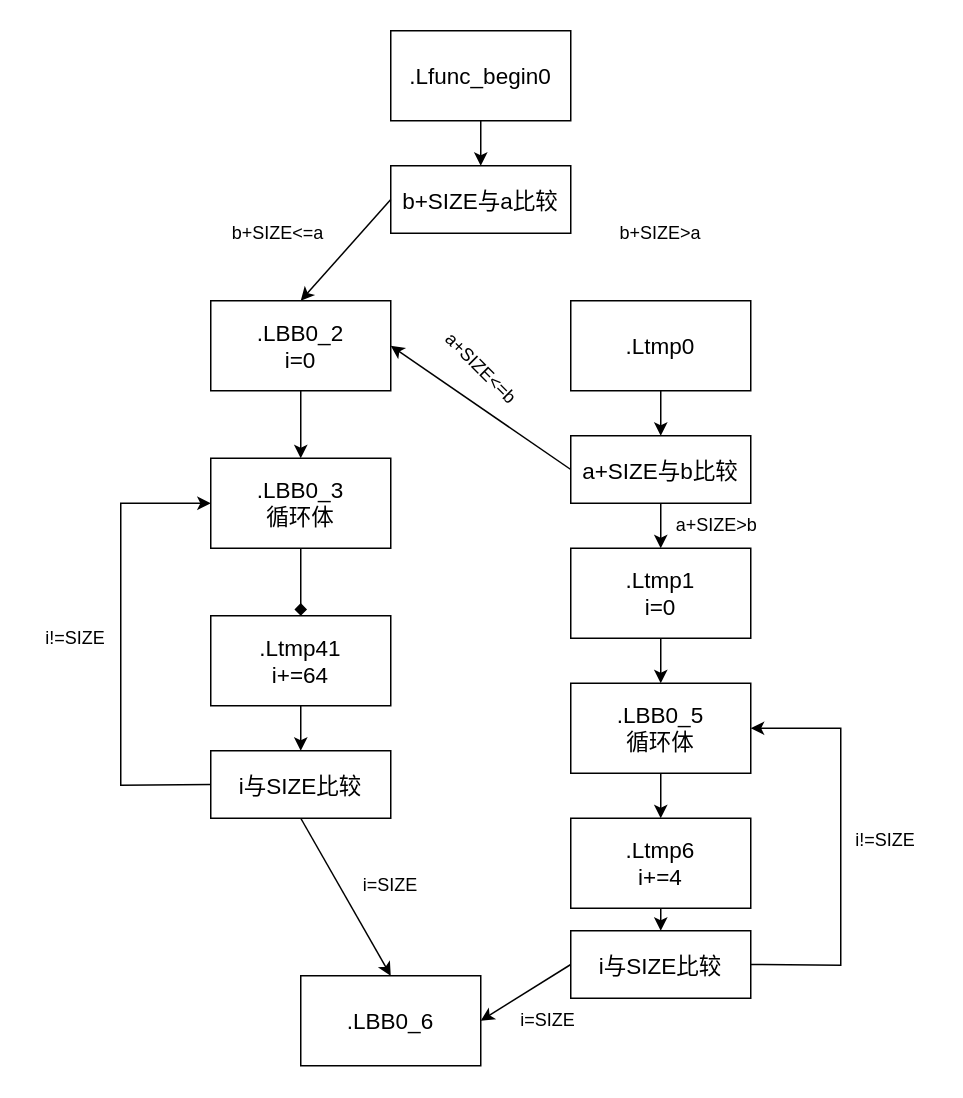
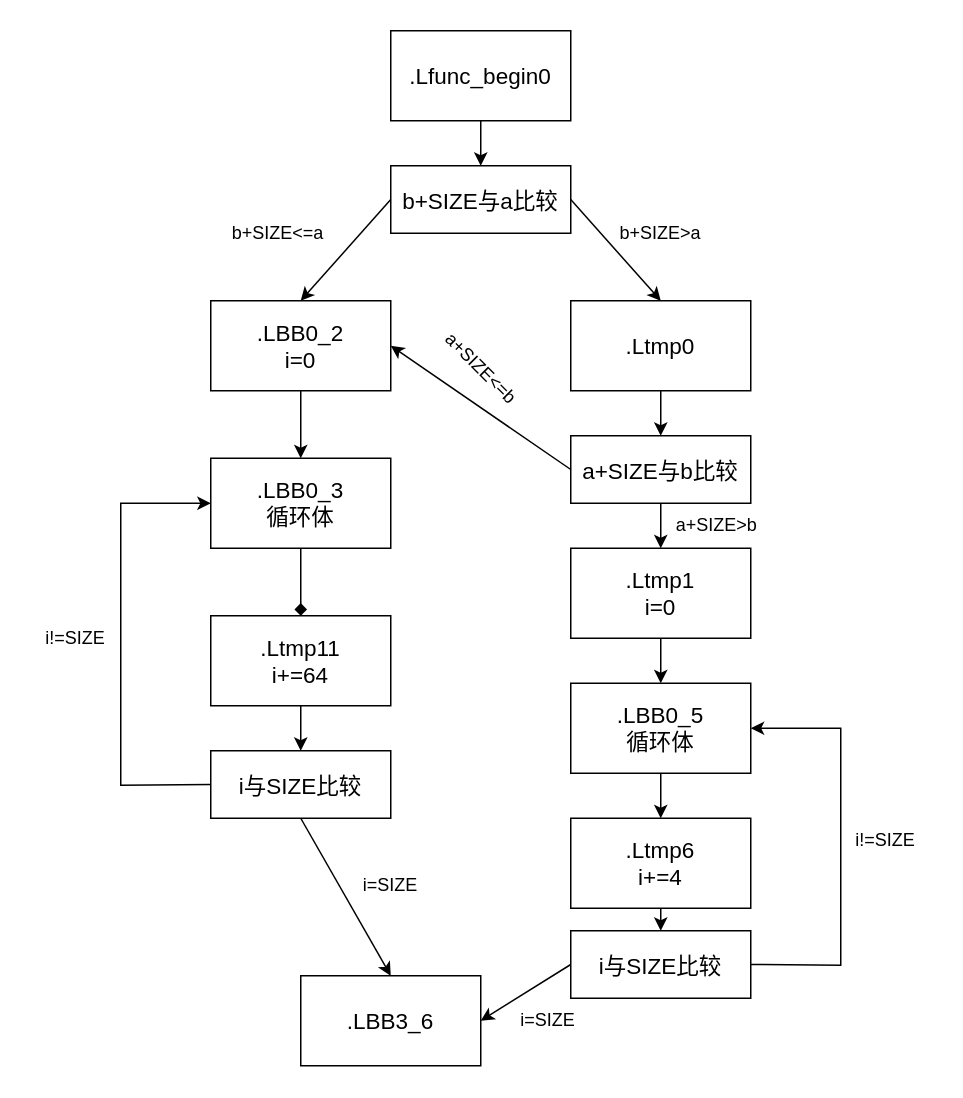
+ <mxCell id="18" value="" style="endArrow=classic;html=1;rounded=0;exitX=1;exitY=0.5;exitDx=0;exitDy=0;entryX=0.5;entryY=0;entryDx=0;entryDy=0;" edge="1" parent="1" source="5" target="6"><mxGeometry width="50" height="50" relative="1" as="geometry"><mxPoint x="395" y="235" as="sourcePoint" /><mxPoint x="445" y="185" as="targetPoint" /></mxGeometry></mxCell>
- <mxCell id="3" value=".Ltmp41&lt;br&gt;i+=64" style="rounded=0;whiteSpace=wrap;html=1;fontSize=15;" vertex="1" parent="1"><mxGeometry x="140" y="410" width="120" height="60" as="geometry" /></mxCell>
+ <mxCell id="3" value=".Ltmp11&lt;br&gt;i+=64" style="rounded=0;whiteSpace=wrap;html=1;fontSize=15;" vertex="1" parent="1"><mxGeometry x="140" y="410" width="120" height="60" as="geometry" /></mxCell>
- <mxCell id="14" value=".LBB0_6" style="rounded=0;whiteSpace=wrap;html=1;fontSize=15;" vertex="1" parent="1"><mxGeometry x="200" y="650" width="120" height="60" as="geometry" /></mxCell>
+ <mxCell id="14" value=".LBB3_6" style="rounded=0;whiteSpace=wrap;html=1;fontSize=15;" vertex="1" parent="1"><mxGeometry x="200" y="650" width="120" height="60" as="geometry" /></mxCell>
